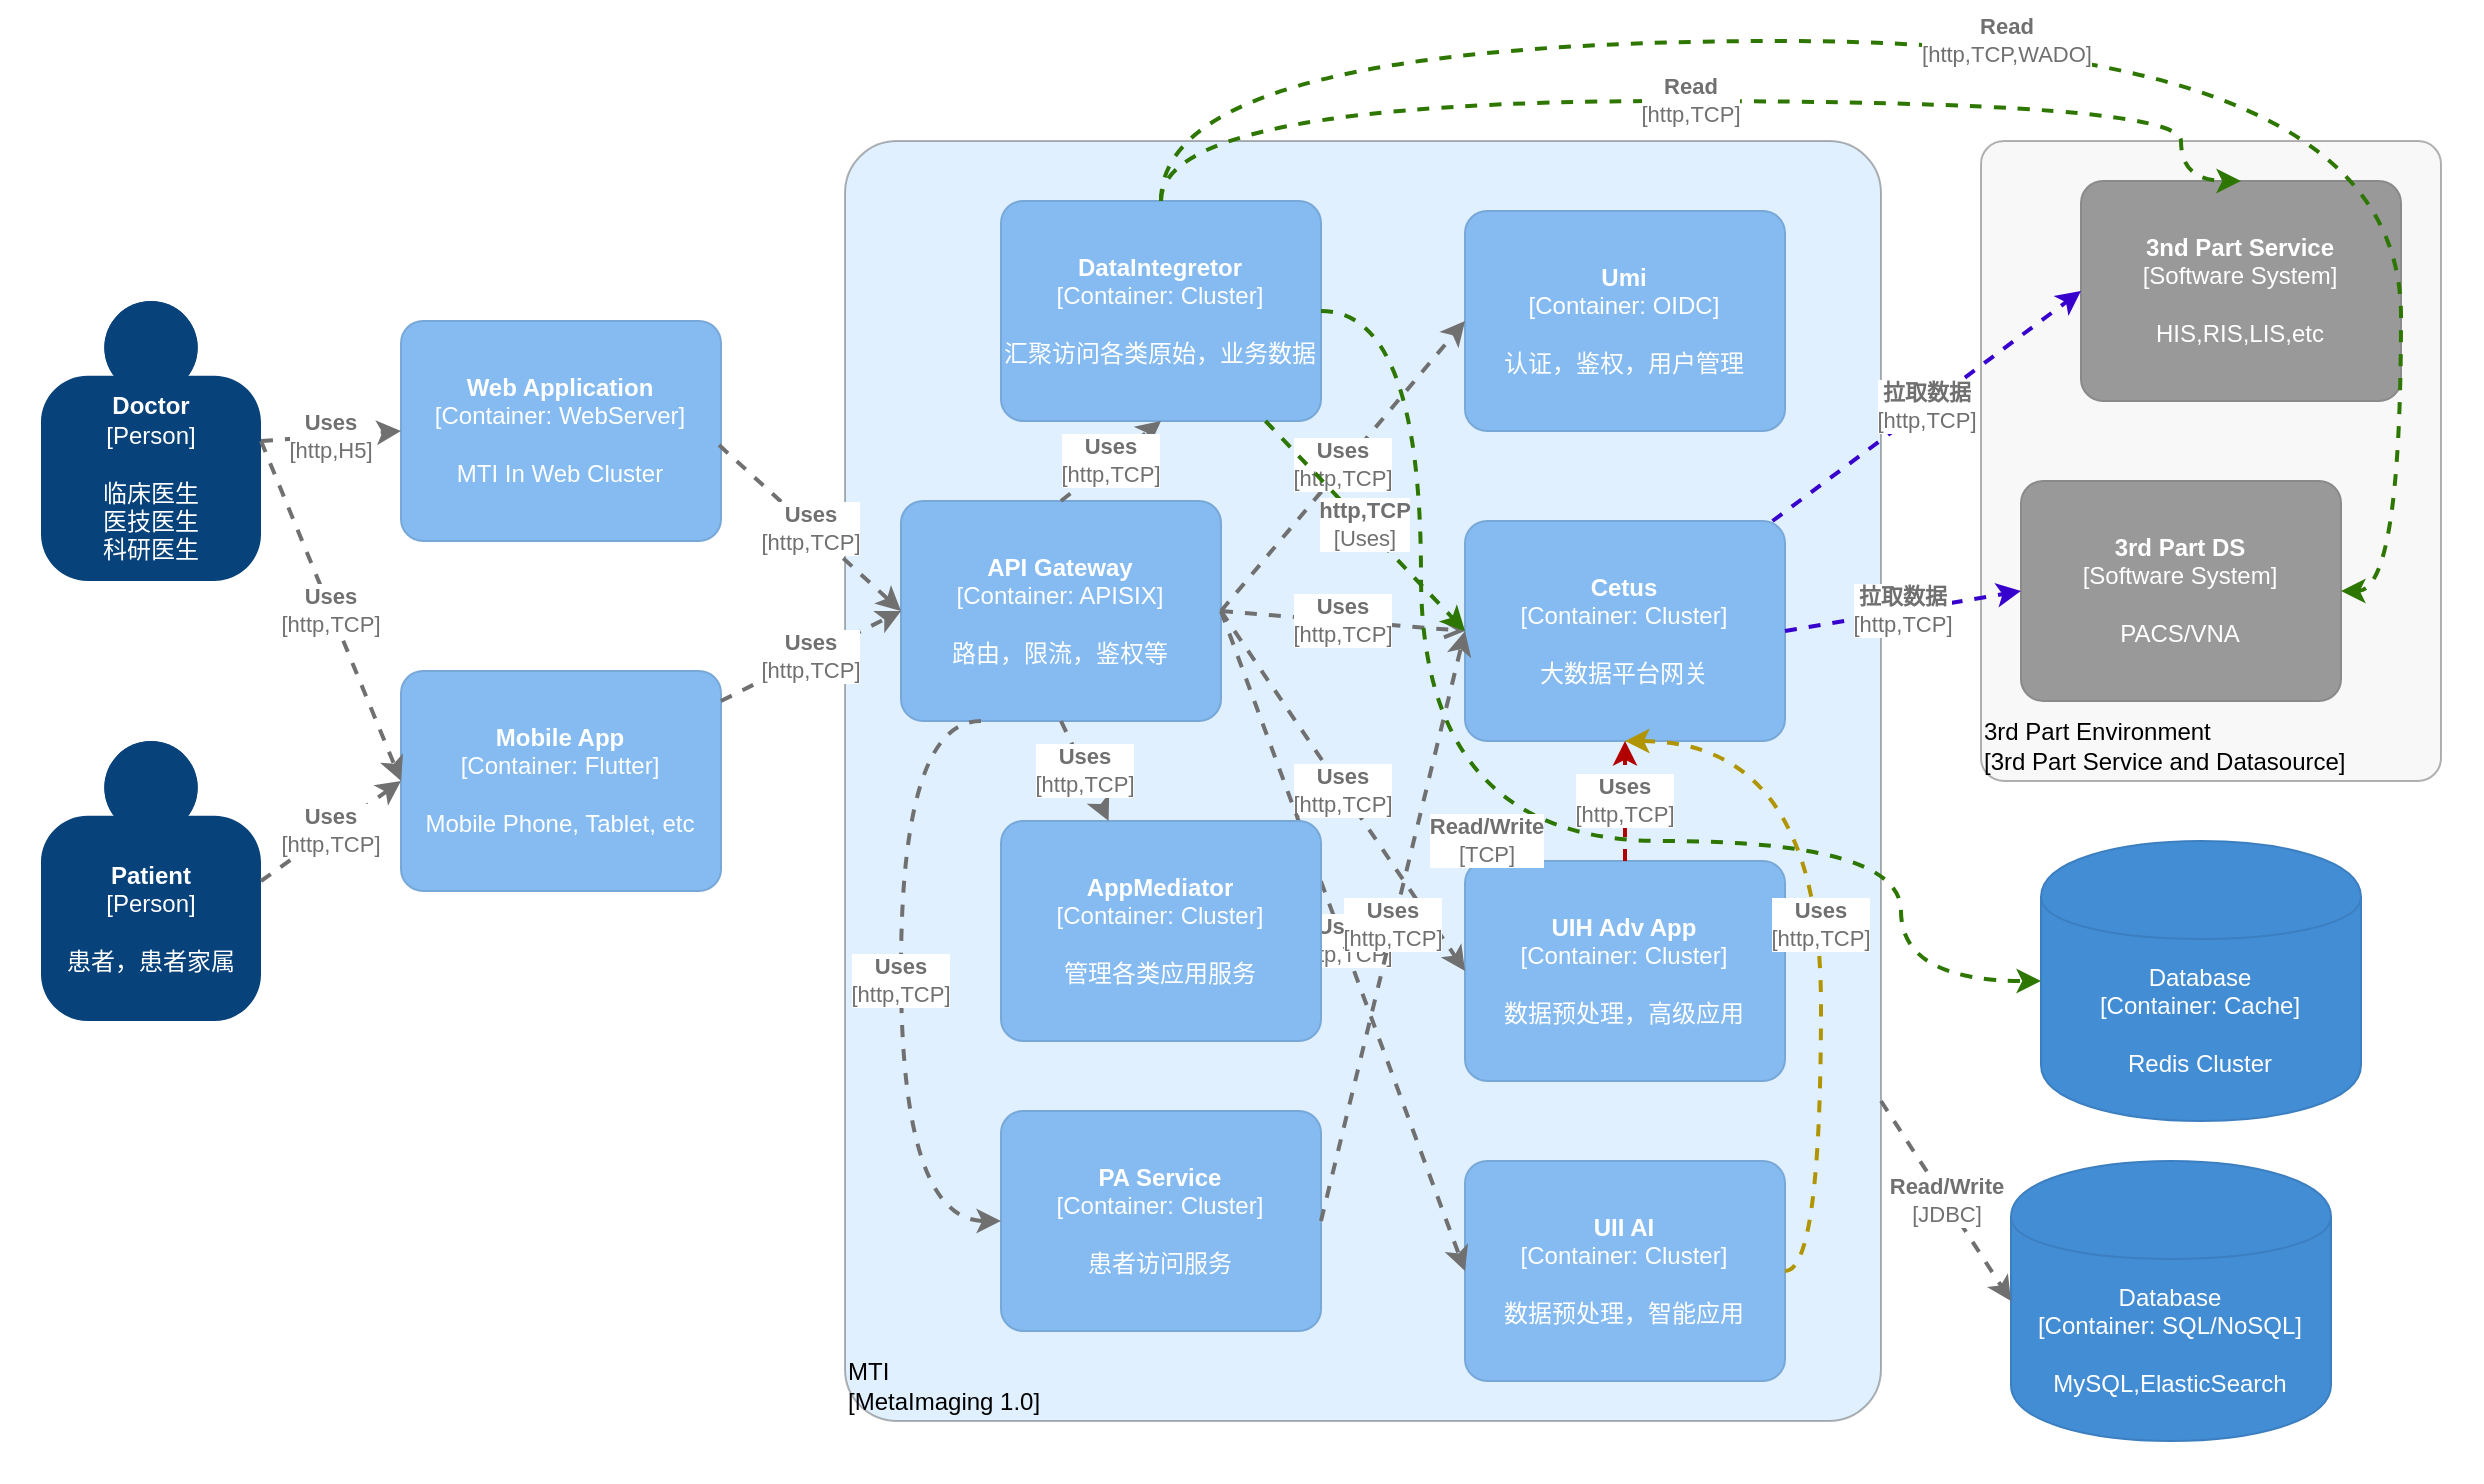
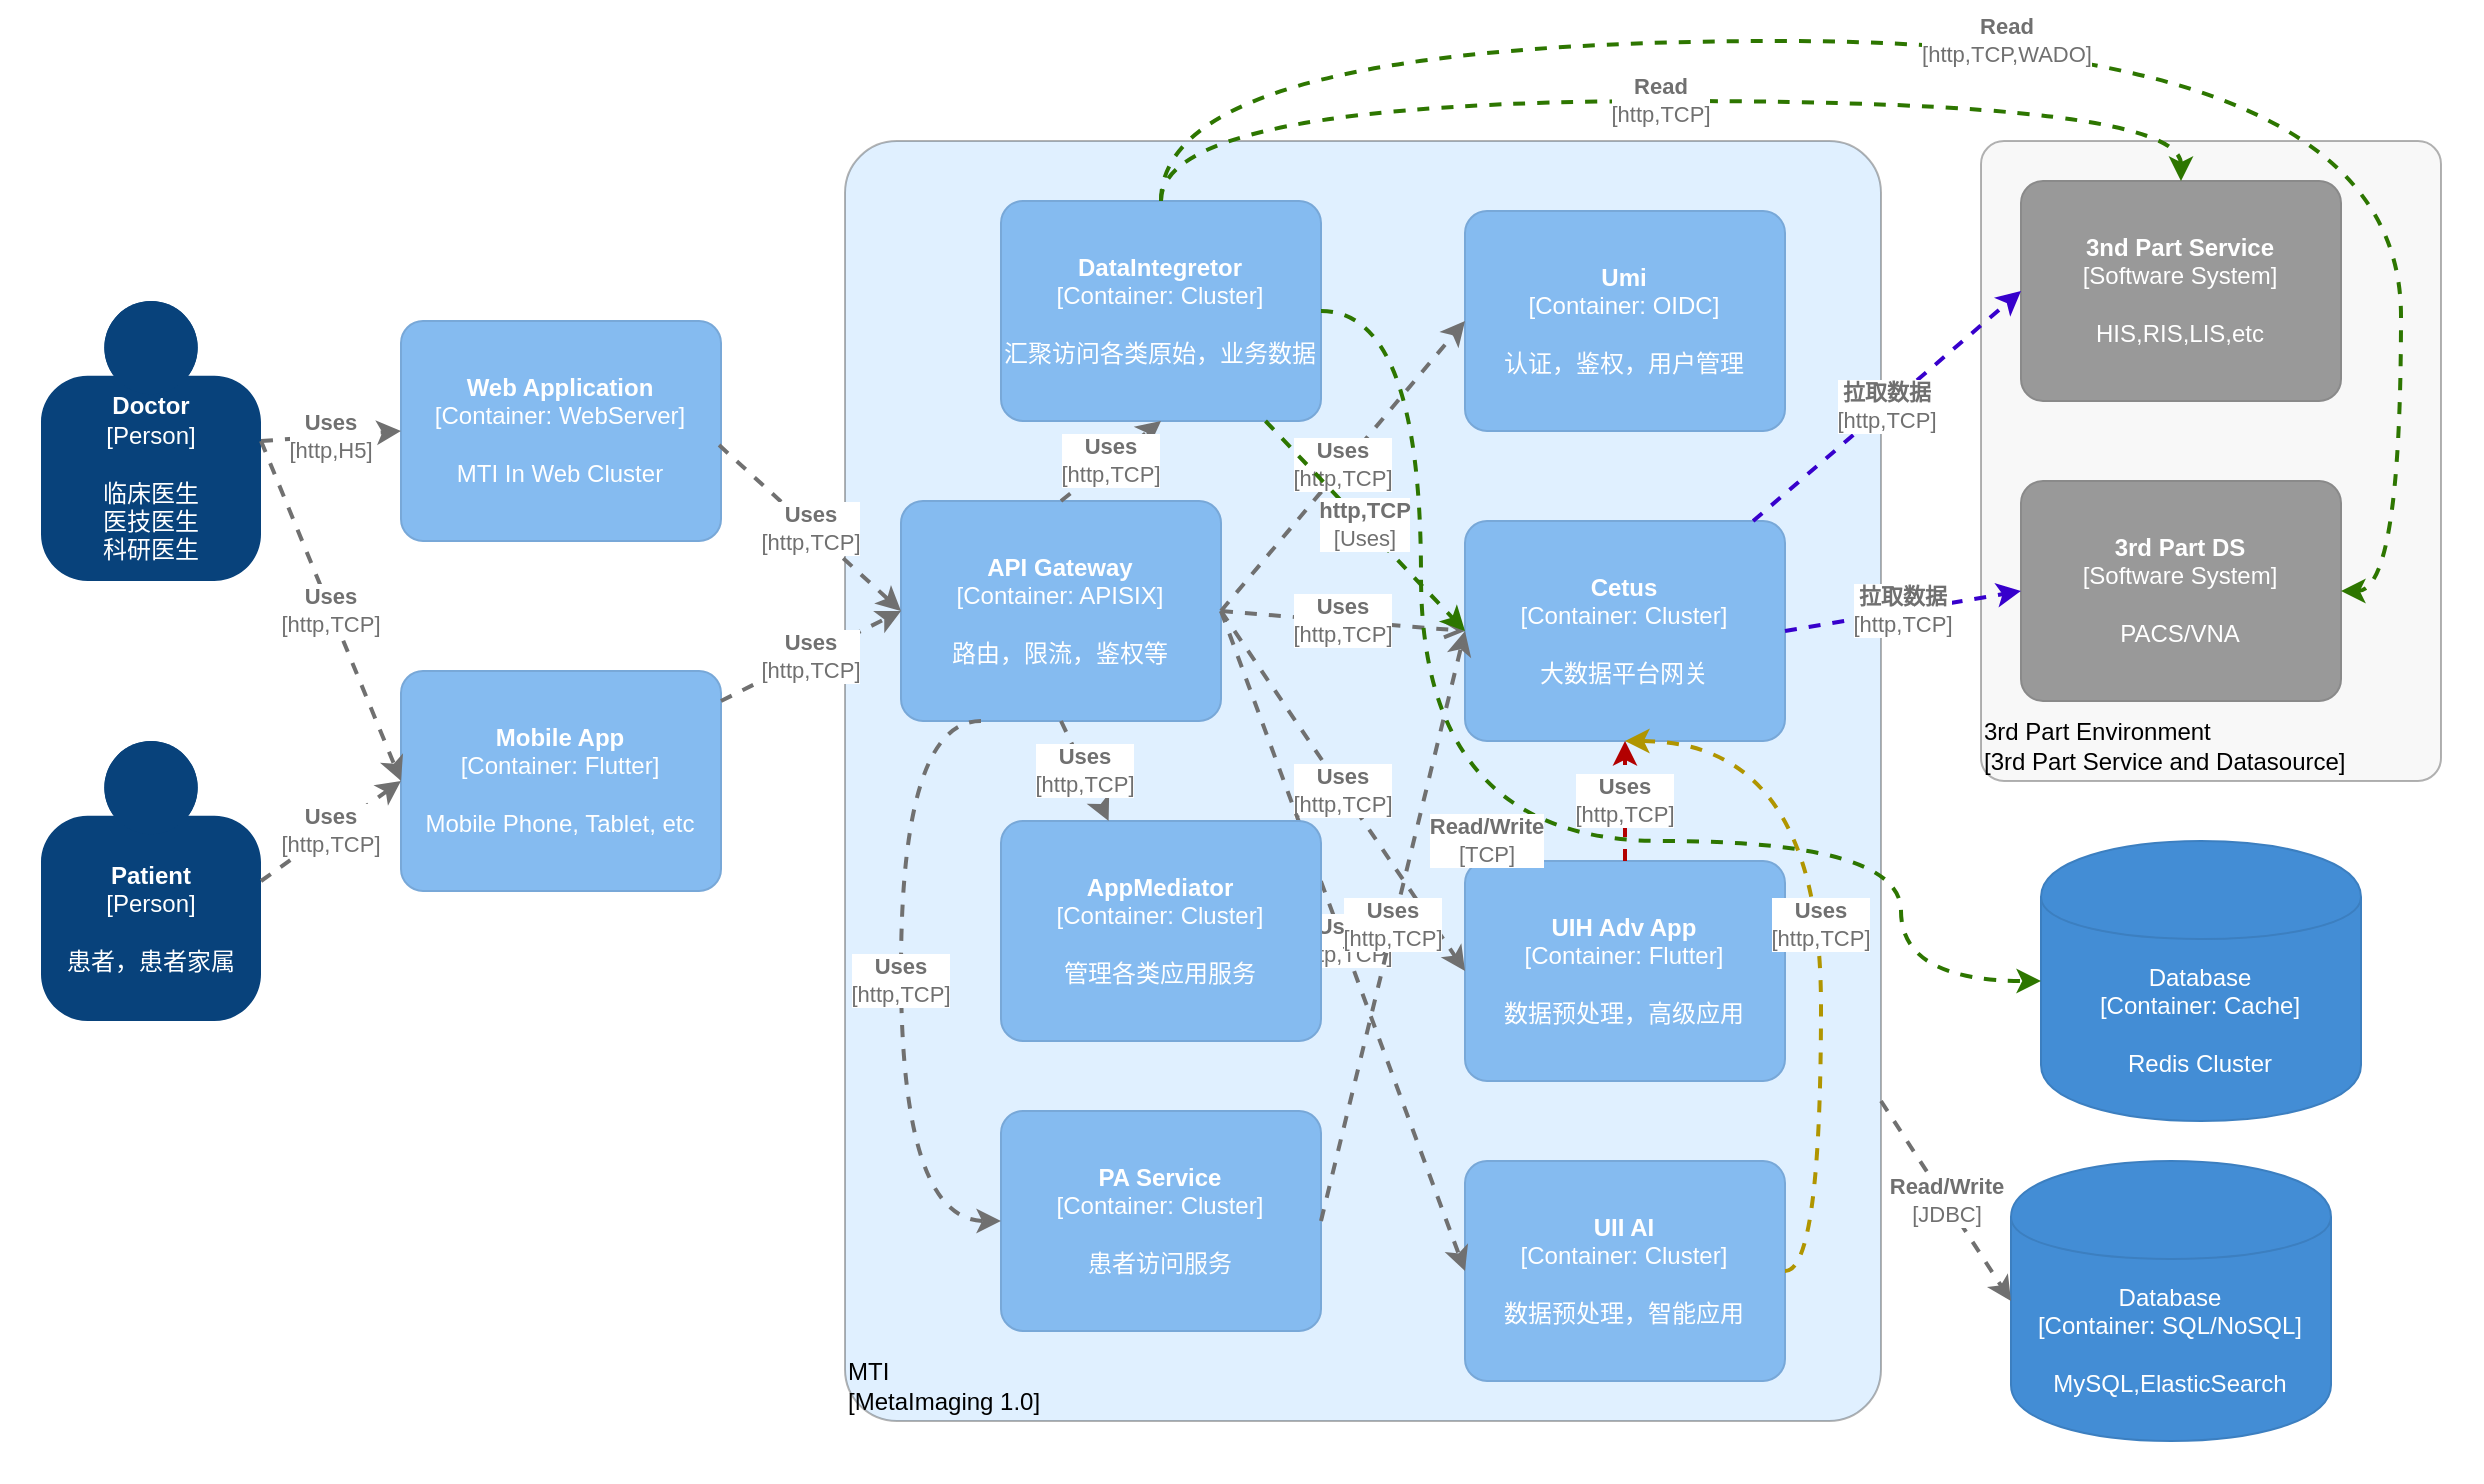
- <mxCell id="13" value="&lt;b&gt;3nd Part Service&lt;/b&gt;&lt;div&gt;[Software System]&lt;/div&gt;&lt;br&gt;&lt;div&gt;HIS,RIS,LIS,etc&lt;/div&gt;" style="rounded=1;whiteSpace=wrap;html=1;labelBackgroundColor=none;fillColor=#999999;fontColor=#ffffff;align=center;arcSize=10;strokeColor=#8A8A8A;metaEdit=1;metaData={&quot;c4Type&quot;:{&quot;editable&quot;:false}};points=[[0.25,0,0],[0.5,0,0],[0.75,0,0],[1,0.25,0],[1,0.5,0],[1,0.75,0],[0.75,1,0],[0.5,1,0],[0.25,1,0],[0,0.75,0],[0,0.5,0],[0,0.25,0]];" parent="1" vertex="1"><mxGeometry x="1040" y="90" width="160" height="110.0" as="geometry" /></mxCell>
+ <mxCell id="13" value="&lt;b&gt;3nd Part Service&lt;/b&gt;&lt;div&gt;[Software System]&lt;/div&gt;&lt;br&gt;&lt;div&gt;HIS,RIS,LIS,etc&lt;/div&gt;" style="rounded=1;whiteSpace=wrap;html=1;labelBackgroundColor=none;fillColor=#999999;fontColor=#ffffff;align=center;arcSize=10;strokeColor=#8A8A8A;metaEdit=1;metaData={&quot;c4Type&quot;:{&quot;editable&quot;:false}};points=[[0.25,0,0],[0.5,0,0],[0.75,0,0],[1,0.25,0],[1,0.5,0],[1,0.75,0],[0.75,1,0],[0.5,1,0],[0.25,1,0],[0,0.75,0],[0,0.5,0],[0,0.25,0]];" parent="1" vertex="1"><mxGeometry x="1010" y="90" width="160" height="110.0" as="geometry" /></mxCell>
- <mxCell id="11" value="&lt;b&gt;UIH Adv App&lt;/b&gt;&lt;div&gt;[Container: Cluster]&lt;/div&gt;&lt;br&gt;&lt;div&gt;数据预处理，高级应用&lt;/div&gt;" style="rounded=1;whiteSpace=wrap;html=1;labelBackgroundColor=none;fillColor=#85BBF0;fontColor=#ffffff;align=center;arcSize=10;strokeColor=#78A8D8;metaEdit=1;metaData={&quot;c4Type&quot;:{&quot;editable&quot;:false}};points=[[0.25,0,0],[0.5,0,0],[0.75,0,0],[1,0.25,0],[1,0.5,0],[1,0.75,0],[0.75,1,0],[0.5,1,0],[0.25,1,0],[0,0.75,0],[0,0.5,0],[0,0.25,0]];" parent="1" vertex="1"><mxGeometry x="732" y="430" width="160" height="110.0" as="geometry" /></mxCell>
+ <mxCell id="11" value="&lt;b&gt;UIH Adv App&lt;/b&gt;&lt;div&gt;[Container: Flutter]&lt;/div&gt;&lt;br&gt;&lt;div&gt;数据预处理，高级应用&lt;/div&gt;" style="rounded=1;whiteSpace=wrap;html=1;labelBackgroundColor=none;fillColor=#85BBF0;fontColor=#ffffff;align=center;arcSize=10;strokeColor=#78A8D8;metaEdit=1;metaData={&quot;c4Type&quot;:{&quot;editable&quot;:false}};points=[[0.25,0,0],[0.5,0,0],[0.75,0,0],[1,0.25,0],[1,0.5,0],[1,0.75,0],[0.75,1,0],[0.5,1,0],[0.25,1,0],[0,0.75,0],[0,0.5,0],[0,0.25,0]];" parent="1" vertex="1"><mxGeometry x="732" y="430" width="160" height="110.0" as="geometry" /></mxCell>
